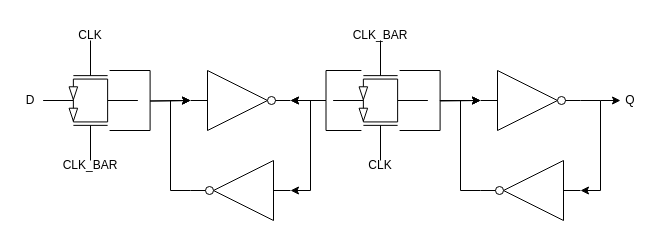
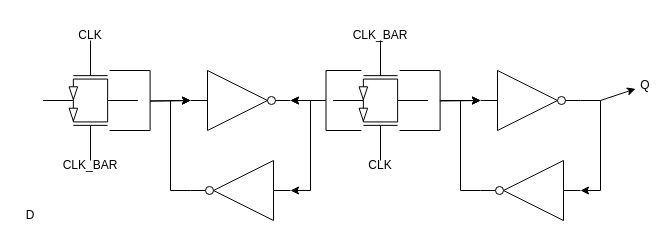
- <mxCell id="24" value="D" style="text;html=1;strokeColor=none;fillColor=none;align=center;verticalAlign=middle;whiteSpace=wrap;rounded=0;" vertex="1" parent="1"><mxGeometry x="20" y="85" width="20" height="30" as="geometry" /></mxCell>
+ <mxCell id="24" value="D" style="text;html=1;strokeColor=none;fillColor=none;align=center;verticalAlign=middle;whiteSpace=wrap;rounded=0;" vertex="1" parent="1"><mxGeometry x="20" y="200" width="20" height="30" as="geometry" /></mxCell>
- <mxCell id="25" value="&lt;div&gt;Q&lt;br&gt;&lt;/div&gt;" style="text;html=1;strokeColor=none;fillColor=none;align=center;verticalAlign=middle;whiteSpace=wrap;rounded=0;" vertex="1" parent="1"><mxGeometry x="620" y="85" width="20" height="30" as="geometry" /></mxCell>
+ <mxCell id="25" value="&lt;div&gt;Q&lt;br&gt;&lt;/div&gt;" style="text;html=1;strokeColor=none;fillColor=none;align=center;verticalAlign=middle;whiteSpace=wrap;rounded=0;" vertex="1" parent="1"><mxGeometry x="635" y="70" width="20" height="30" as="geometry" /></mxCell>
